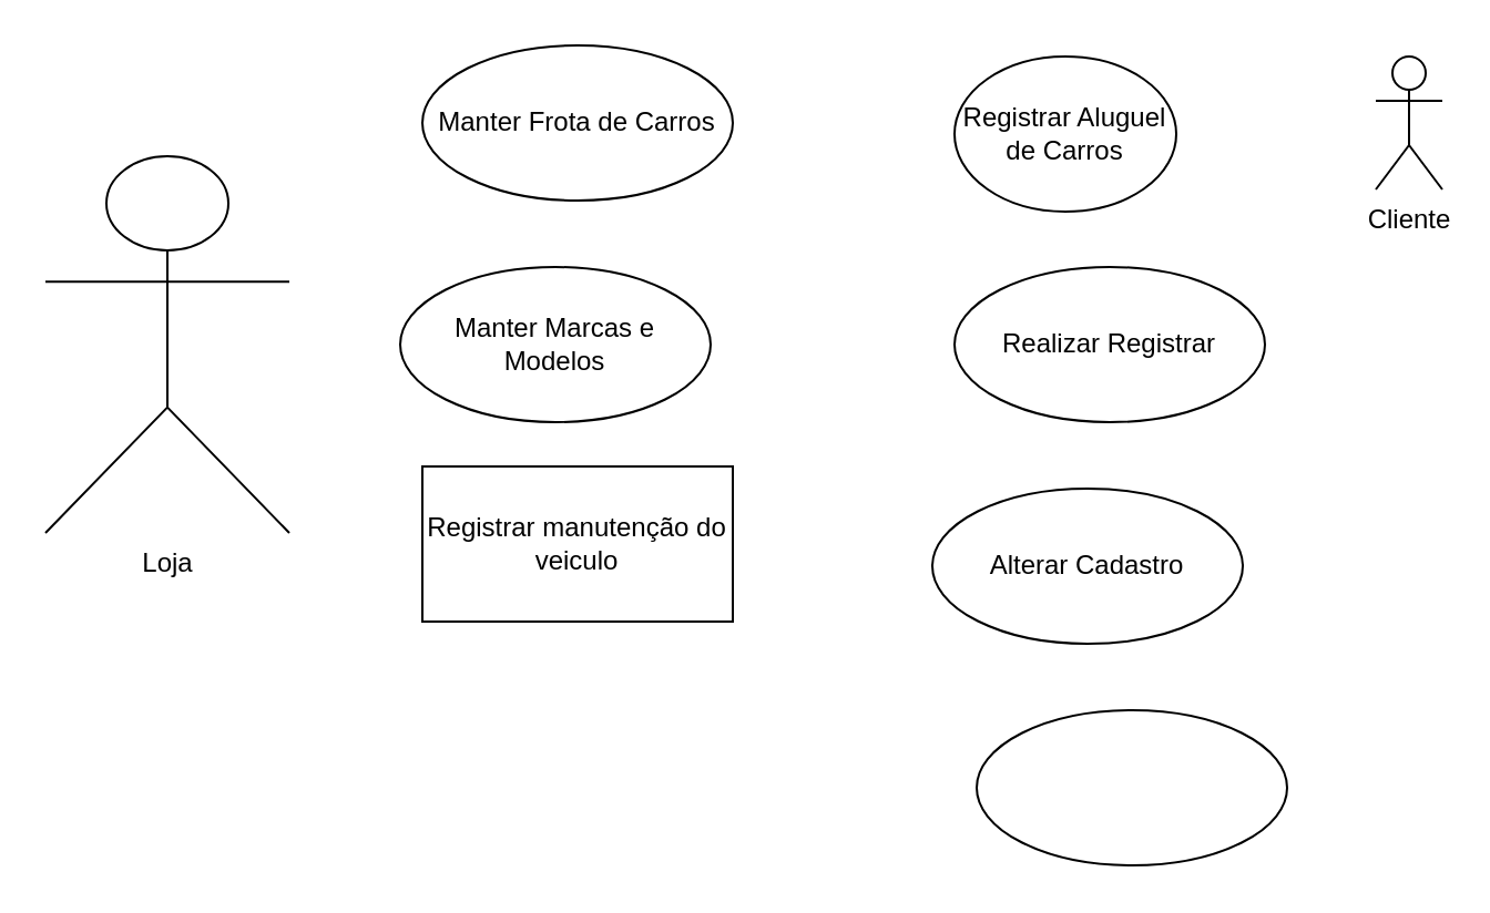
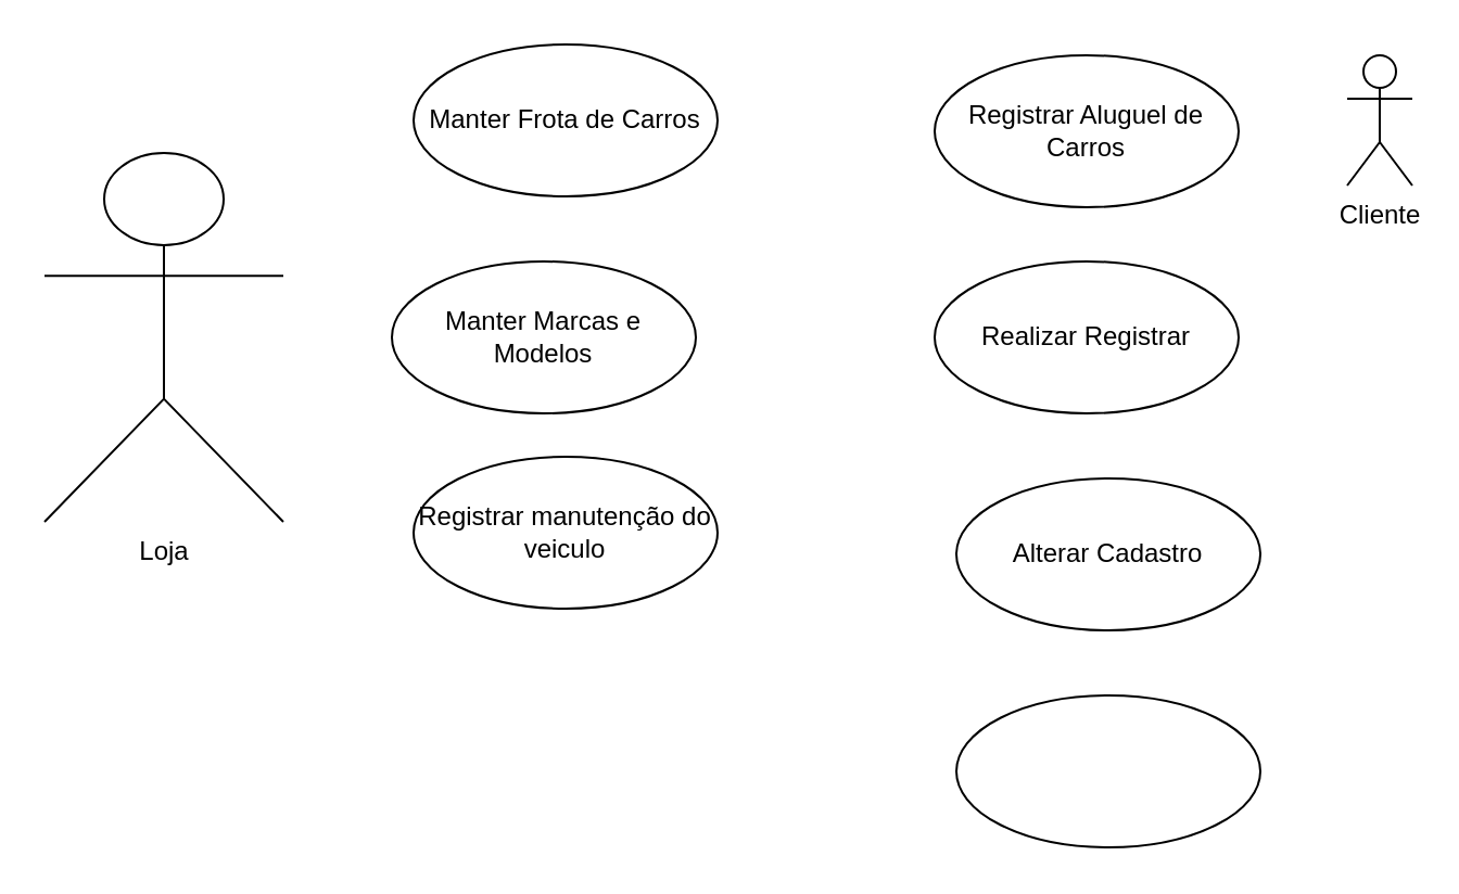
- <mxCell id="8" value="Registrar Aluguel de Carros" style="ellipse;whiteSpace=wrap;html=1;" vertex="1" parent="1"><mxGeometry x="430" y="25" width="100" height="70" as="geometry" /></mxCell>
+ <mxCell id="8" value="Registrar Aluguel de Carros" style="ellipse;whiteSpace=wrap;html=1;" vertex="1" parent="1"><mxGeometry x="430" y="25" width="140" height="70" as="geometry" /></mxCell>
- <mxCell id="5" value="Registrar manutenção do veiculo&lt;br&gt;" style="whiteSpace=wrap;html=1;rounded=0;" vertex="1" parent="1"><mxGeometry x="190" y="210" width="140" height="70" as="geometry" /></mxCell>
+ <mxCell id="5" value="Registrar manutenção do veiculo&lt;br&gt;" style="ellipse;whiteSpace=wrap;html=1;" vertex="1" parent="1"><mxGeometry x="190" y="210" width="140" height="70" as="geometry" /></mxCell>
- <mxCell id="10" value="Alterar Cadastro" style="ellipse;whiteSpace=wrap;html=1;" vertex="1" parent="1"><mxGeometry x="420" y="220" width="140" height="70" as="geometry" /></mxCell>
+ <mxCell id="10" value="Alterar Cadastro" style="ellipse;whiteSpace=wrap;html=1;" vertex="1" parent="1"><mxGeometry x="440" y="220" width="140" height="70" as="geometry" /></mxCell>
